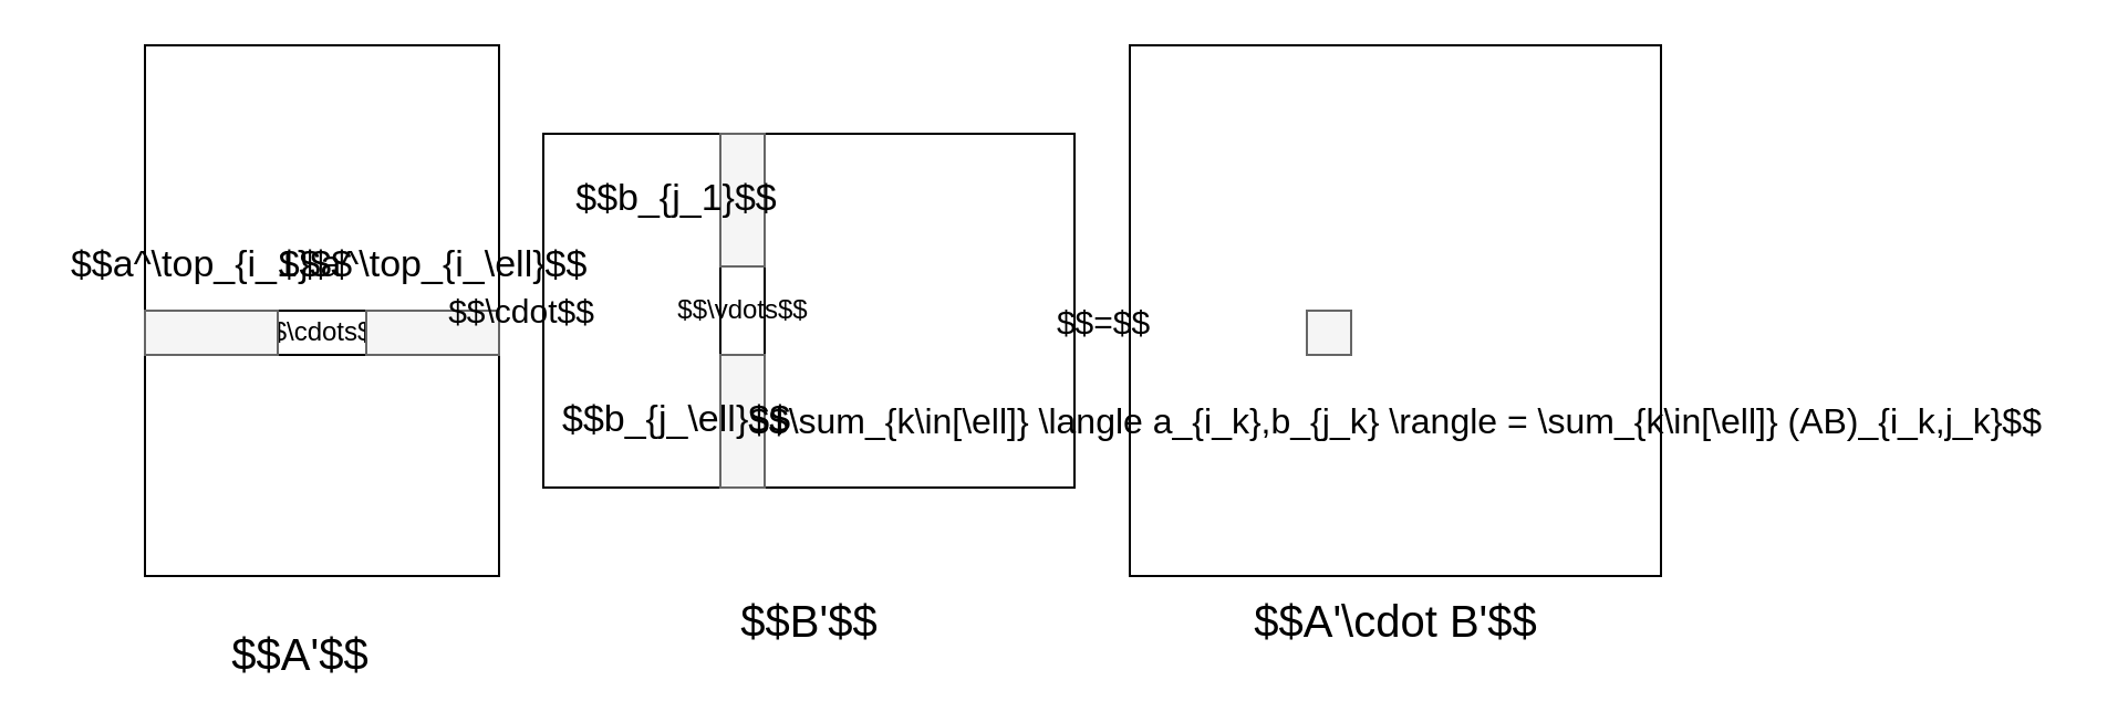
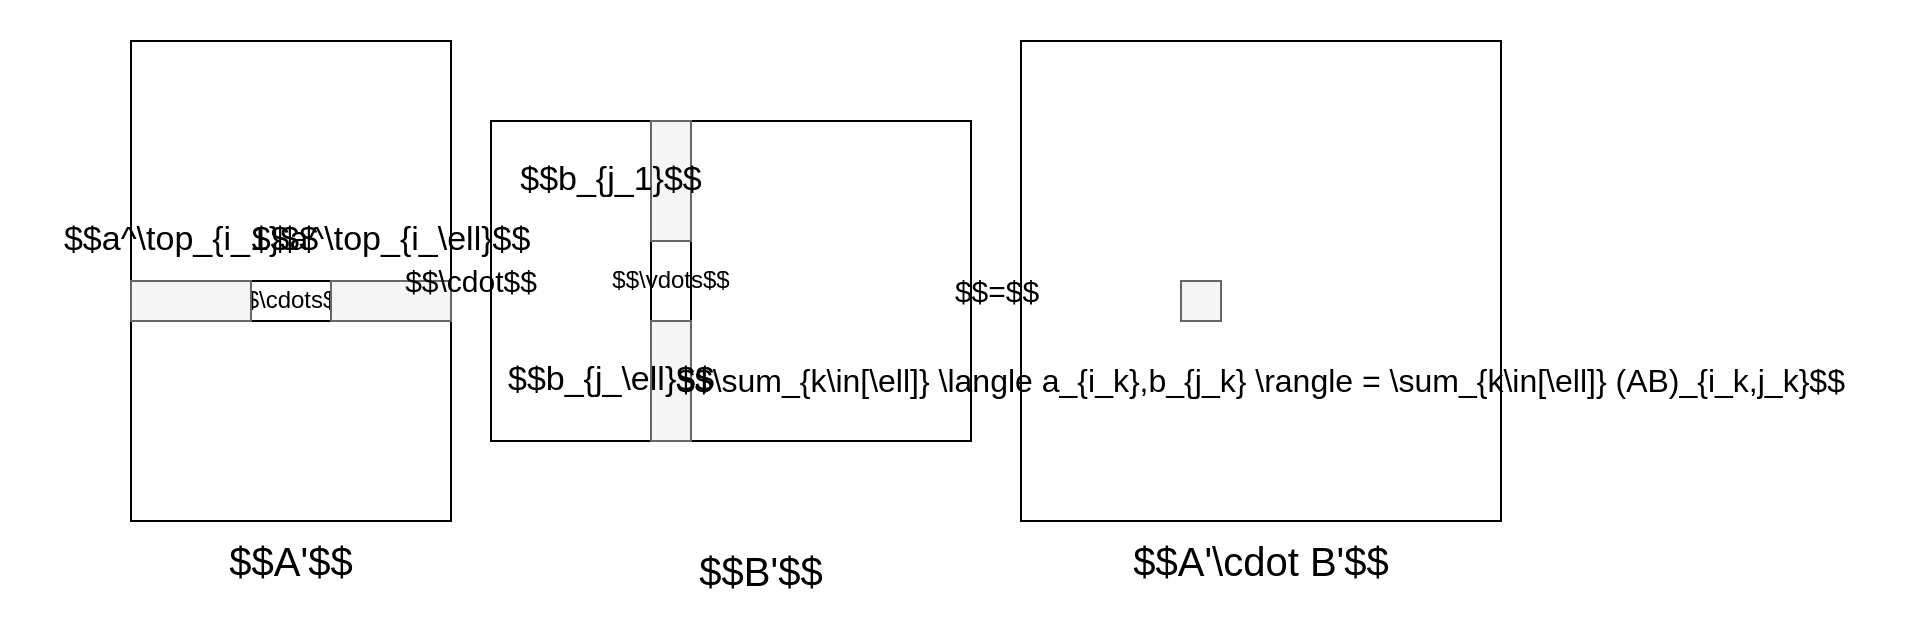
- <mxCell id="19" value="$$B'$$" style="text;html=1;align=center;verticalAlign=middle;resizable=0;points=[];autosize=1;strokeColor=none;fillColor=none;fontSize=20;" parent="1" vertex="1"><mxGeometry x="320" y="260" width="90" height="40" as="geometry" /></mxCell>
+ <mxCell id="19" value="$$B'$$" style="text;html=1;align=center;verticalAlign=middle;resizable=0;points=[];autosize=1;strokeColor=none;fillColor=none;fontSize=20;" parent="1" vertex="1"><mxGeometry x="335" y="265" width="90" height="40" as="geometry" /></mxCell>
- <mxCell id="18" value="$$A'$$" style="text;html=1;align=center;verticalAlign=middle;resizable=0;points=[];autosize=1;strokeColor=none;fillColor=none;fontSize=20;" parent="1" vertex="1"><mxGeometry x="90" y="275" width="90" height="40" as="geometry" /></mxCell>
+ <mxCell id="18" value="$$A'$$" style="text;html=1;align=center;verticalAlign=middle;resizable=0;points=[];autosize=1;strokeColor=none;fillColor=none;fontSize=20;" parent="1" vertex="1"><mxGeometry x="100" y="260" width="90" height="40" as="geometry" /></mxCell>
